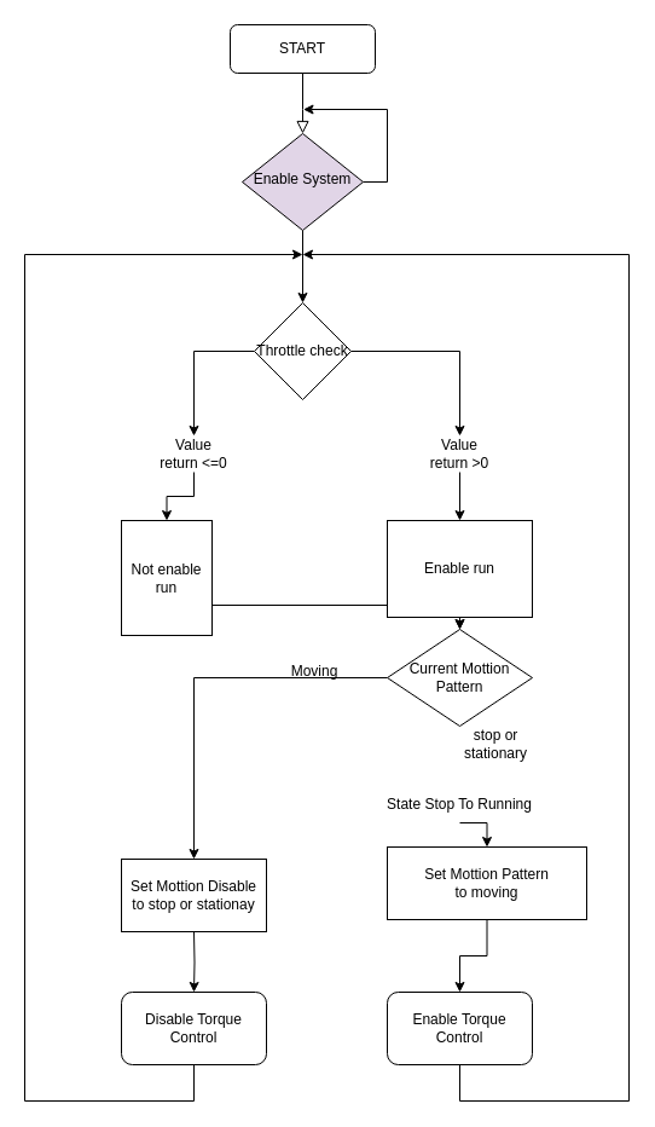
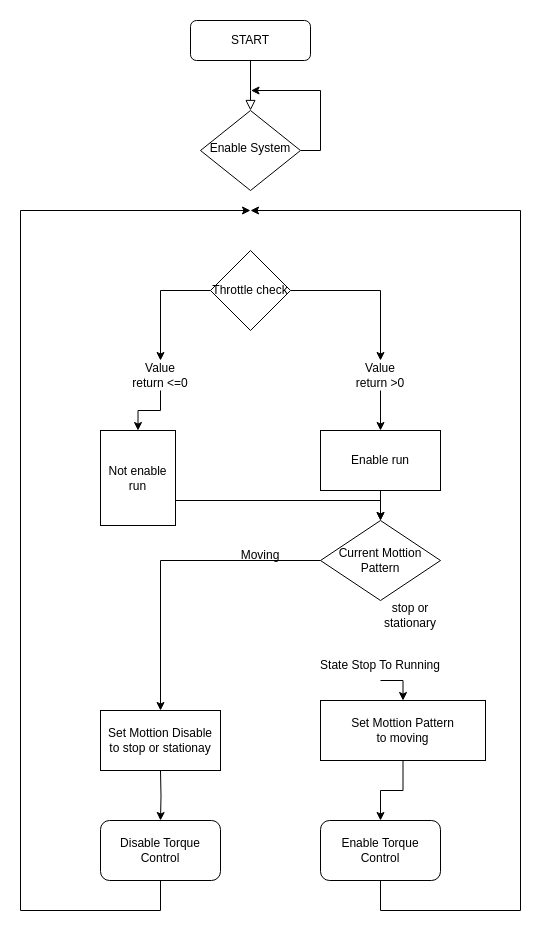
- <mxCell id="6" value="Enable System" style="rhombus;whiteSpace=wrap;html=1;shadow=0;fontFamily=Helvetica;fontSize=12;align=center;strokeWidth=1;spacing=6;spacingTop=-4;fillColor=#e1d5e7;" parent="1" vertex="1"><mxGeometry x="200" y="110" width="100" height="80" as="geometry" /></mxCell>
+ <mxCell id="6" value="Enable System" style="rhombus;whiteSpace=wrap;html=1;shadow=0;fontFamily=Helvetica;fontSize=12;align=center;strokeWidth=1;spacing=6;spacingTop=-4;" parent="1" vertex="1"><mxGeometry x="200" y="110" width="100" height="80" as="geometry" /></mxCell>
- <mxCell id="5" style="edgeStyle=orthogonalEdgeStyle;rounded=0;orthogonalLoop=1;jettySize=auto;html=1;exitX=0.5;exitY=1;exitDx=0;exitDy=0;entryX=0.5;entryY=0;entryDx=0;entryDy=0;" edge="1" parent="1" source="6" target="12"><mxGeometry relative="1" as="geometry" /></mxCell>
- <mxCell id="20" value="Enable run" style="rounded=0;whiteSpace=wrap;html=1;" vertex="1" parent="1"><mxGeometry x="320" y="430" width="120" height="80" as="geometry" /></mxCell>
+ <mxCell id="20" value="Enable run" style="rounded=0;whiteSpace=wrap;html=1;" vertex="1" parent="1"><mxGeometry x="320" y="430" width="120" height="60" as="geometry" /></mxCell>
